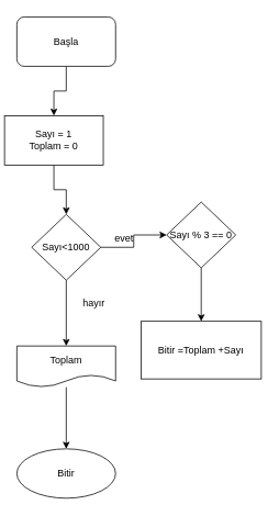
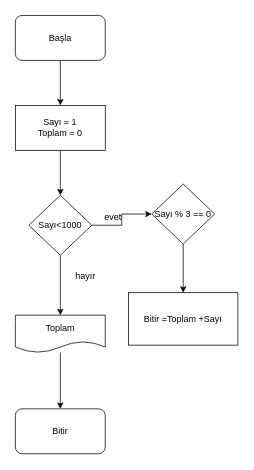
- <mxCell id="5" value="Sayı = 1&lt;br&gt;Toplam = 0&lt;br&gt;" style="rounded=0;whiteSpace=wrap;html=1;" vertex="1" parent="1"><mxGeometry x="5" y="140" width="120" height="60" as="geometry" /></mxCell>
+ <mxCell id="5" value="Sayı = 1&lt;br&gt;Toplam = 0&lt;br&gt;" style="rounded=0;whiteSpace=wrap;html=1;" vertex="1" parent="1"><mxGeometry x="20" y="140" width="120" height="60" as="geometry" /></mxCell>
- <mxCell id="15" value="Bitir" style="ellipse;whiteSpace=wrap;html=1;" vertex="1" parent="1"><mxGeometry x="20" y="545" width="120" height="60" as="geometry" /></mxCell>
+ <mxCell id="15" value="Bitir" style="rounded=1;whiteSpace=wrap;html=1;" vertex="1" parent="1"><mxGeometry x="20" y="545" width="120" height="60" as="geometry" /></mxCell>
